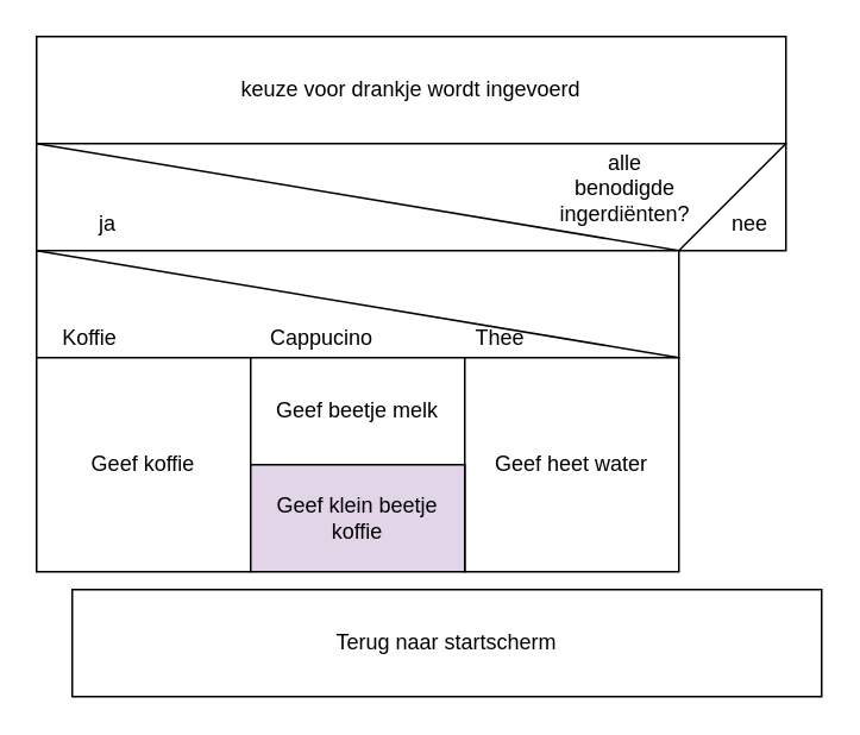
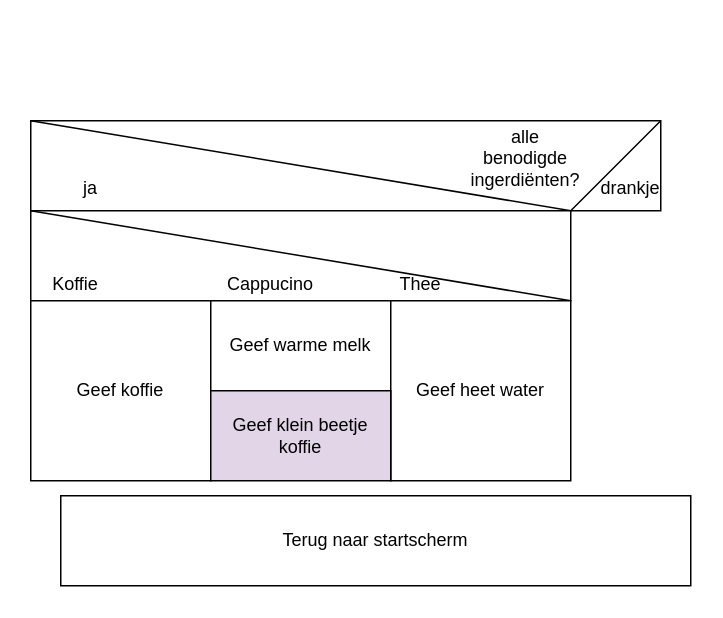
- <mxCell id="2" value="keuze voor drankje wordt ingevoerd" style="rounded=0;whiteSpace=wrap;html=1;" vertex="1" parent="1"><mxGeometry x="20" y="20" width="420" height="60" as="geometry" /></mxCell>
- <mxCell id="7" value="nee" style="text;html=1;strokeColor=none;fillColor=none;align=center;verticalAlign=middle;whiteSpace=wrap;rounded=0;" vertex="1" parent="1"><mxGeometry x="390" y="110" width="60" height="30" as="geometry" /></mxCell>
+ <mxCell id="7" value="drankje" style="text;html=1;strokeColor=none;fillColor=none;align=center;verticalAlign=middle;whiteSpace=wrap;rounded=0;" vertex="1" parent="1"><mxGeometry x="390" y="110" width="60" height="30" as="geometry" /></mxCell>
- <mxCell id="14" value="Geef beetje melk" style="rounded=0;whiteSpace=wrap;html=1;" vertex="1" parent="1"><mxGeometry x="140" y="200" width="120" height="60" as="geometry" /></mxCell>
+ <mxCell id="14" value="Geef warme melk" style="rounded=0;whiteSpace=wrap;html=1;" vertex="1" parent="1"><mxGeometry x="140" y="200" width="120" height="60" as="geometry" /></mxCell>
